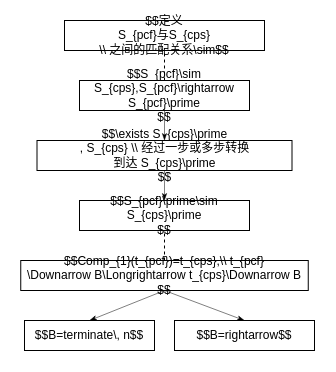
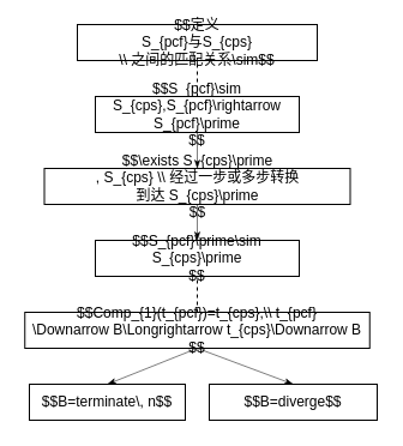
- <mxCell id="8" value="$$B=rightarrow$$" style="rounded=0;whiteSpace=wrap;html=1;" vertex="1" parent="1"><mxGeometry x="174" y="320" width="140" height="30" as="geometry" /></mxCell>
+ <mxCell id="8" value="$$B=diverge$$" style="rounded=0;whiteSpace=wrap;html=1;" vertex="1" parent="1"><mxGeometry x="174" y="320" width="140" height="30" as="geometry" /></mxCell>
